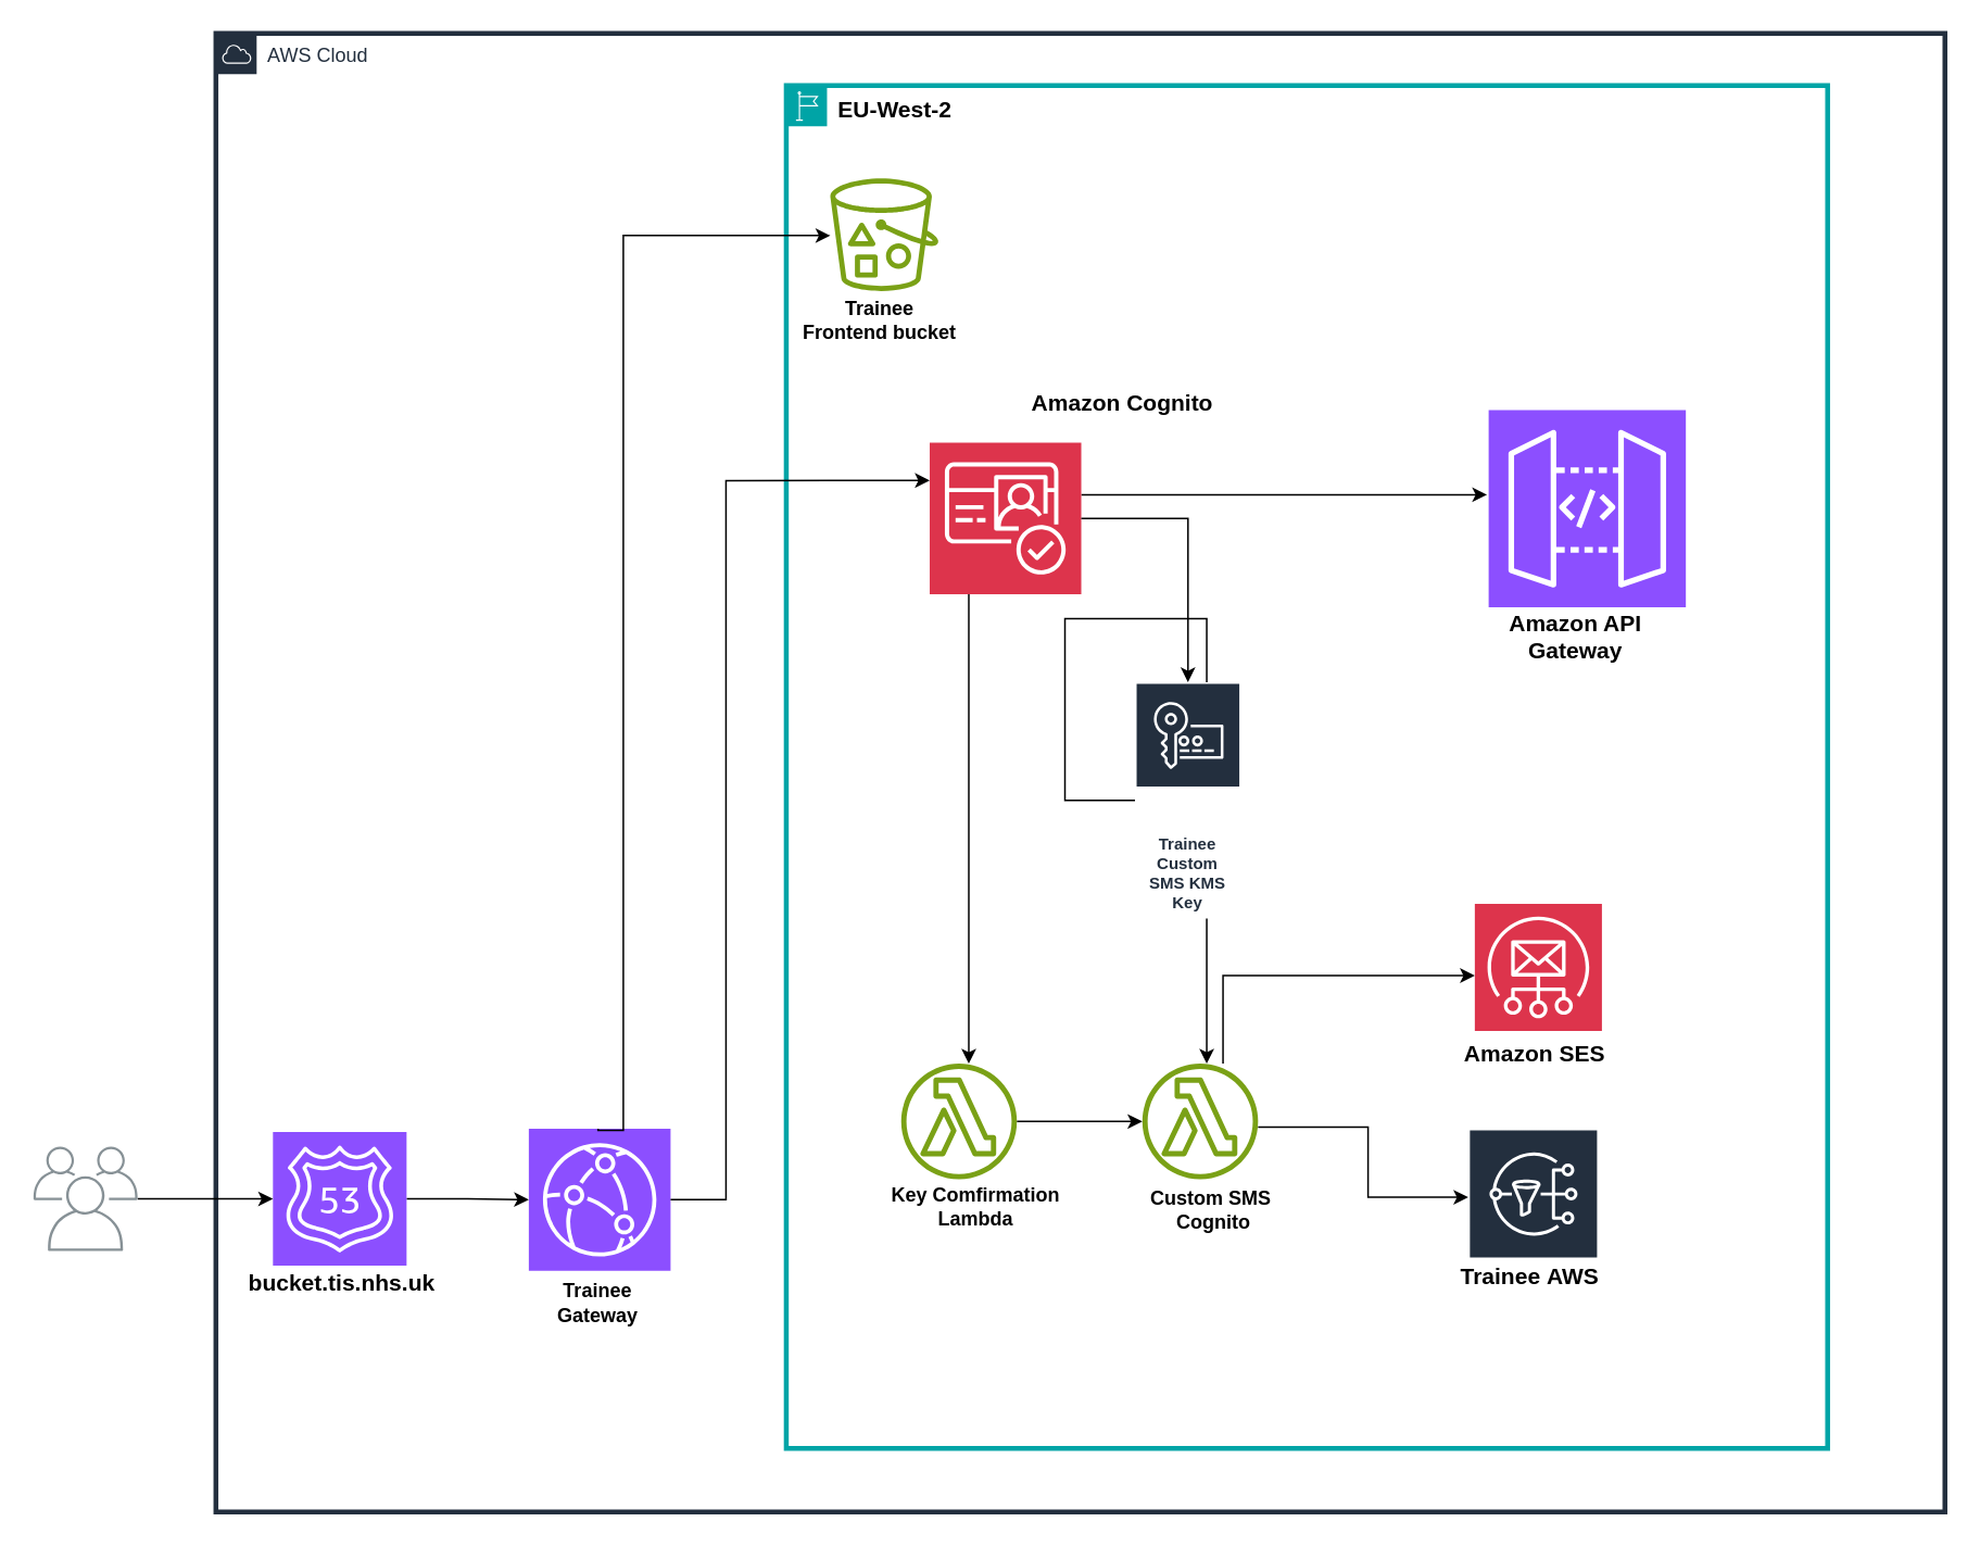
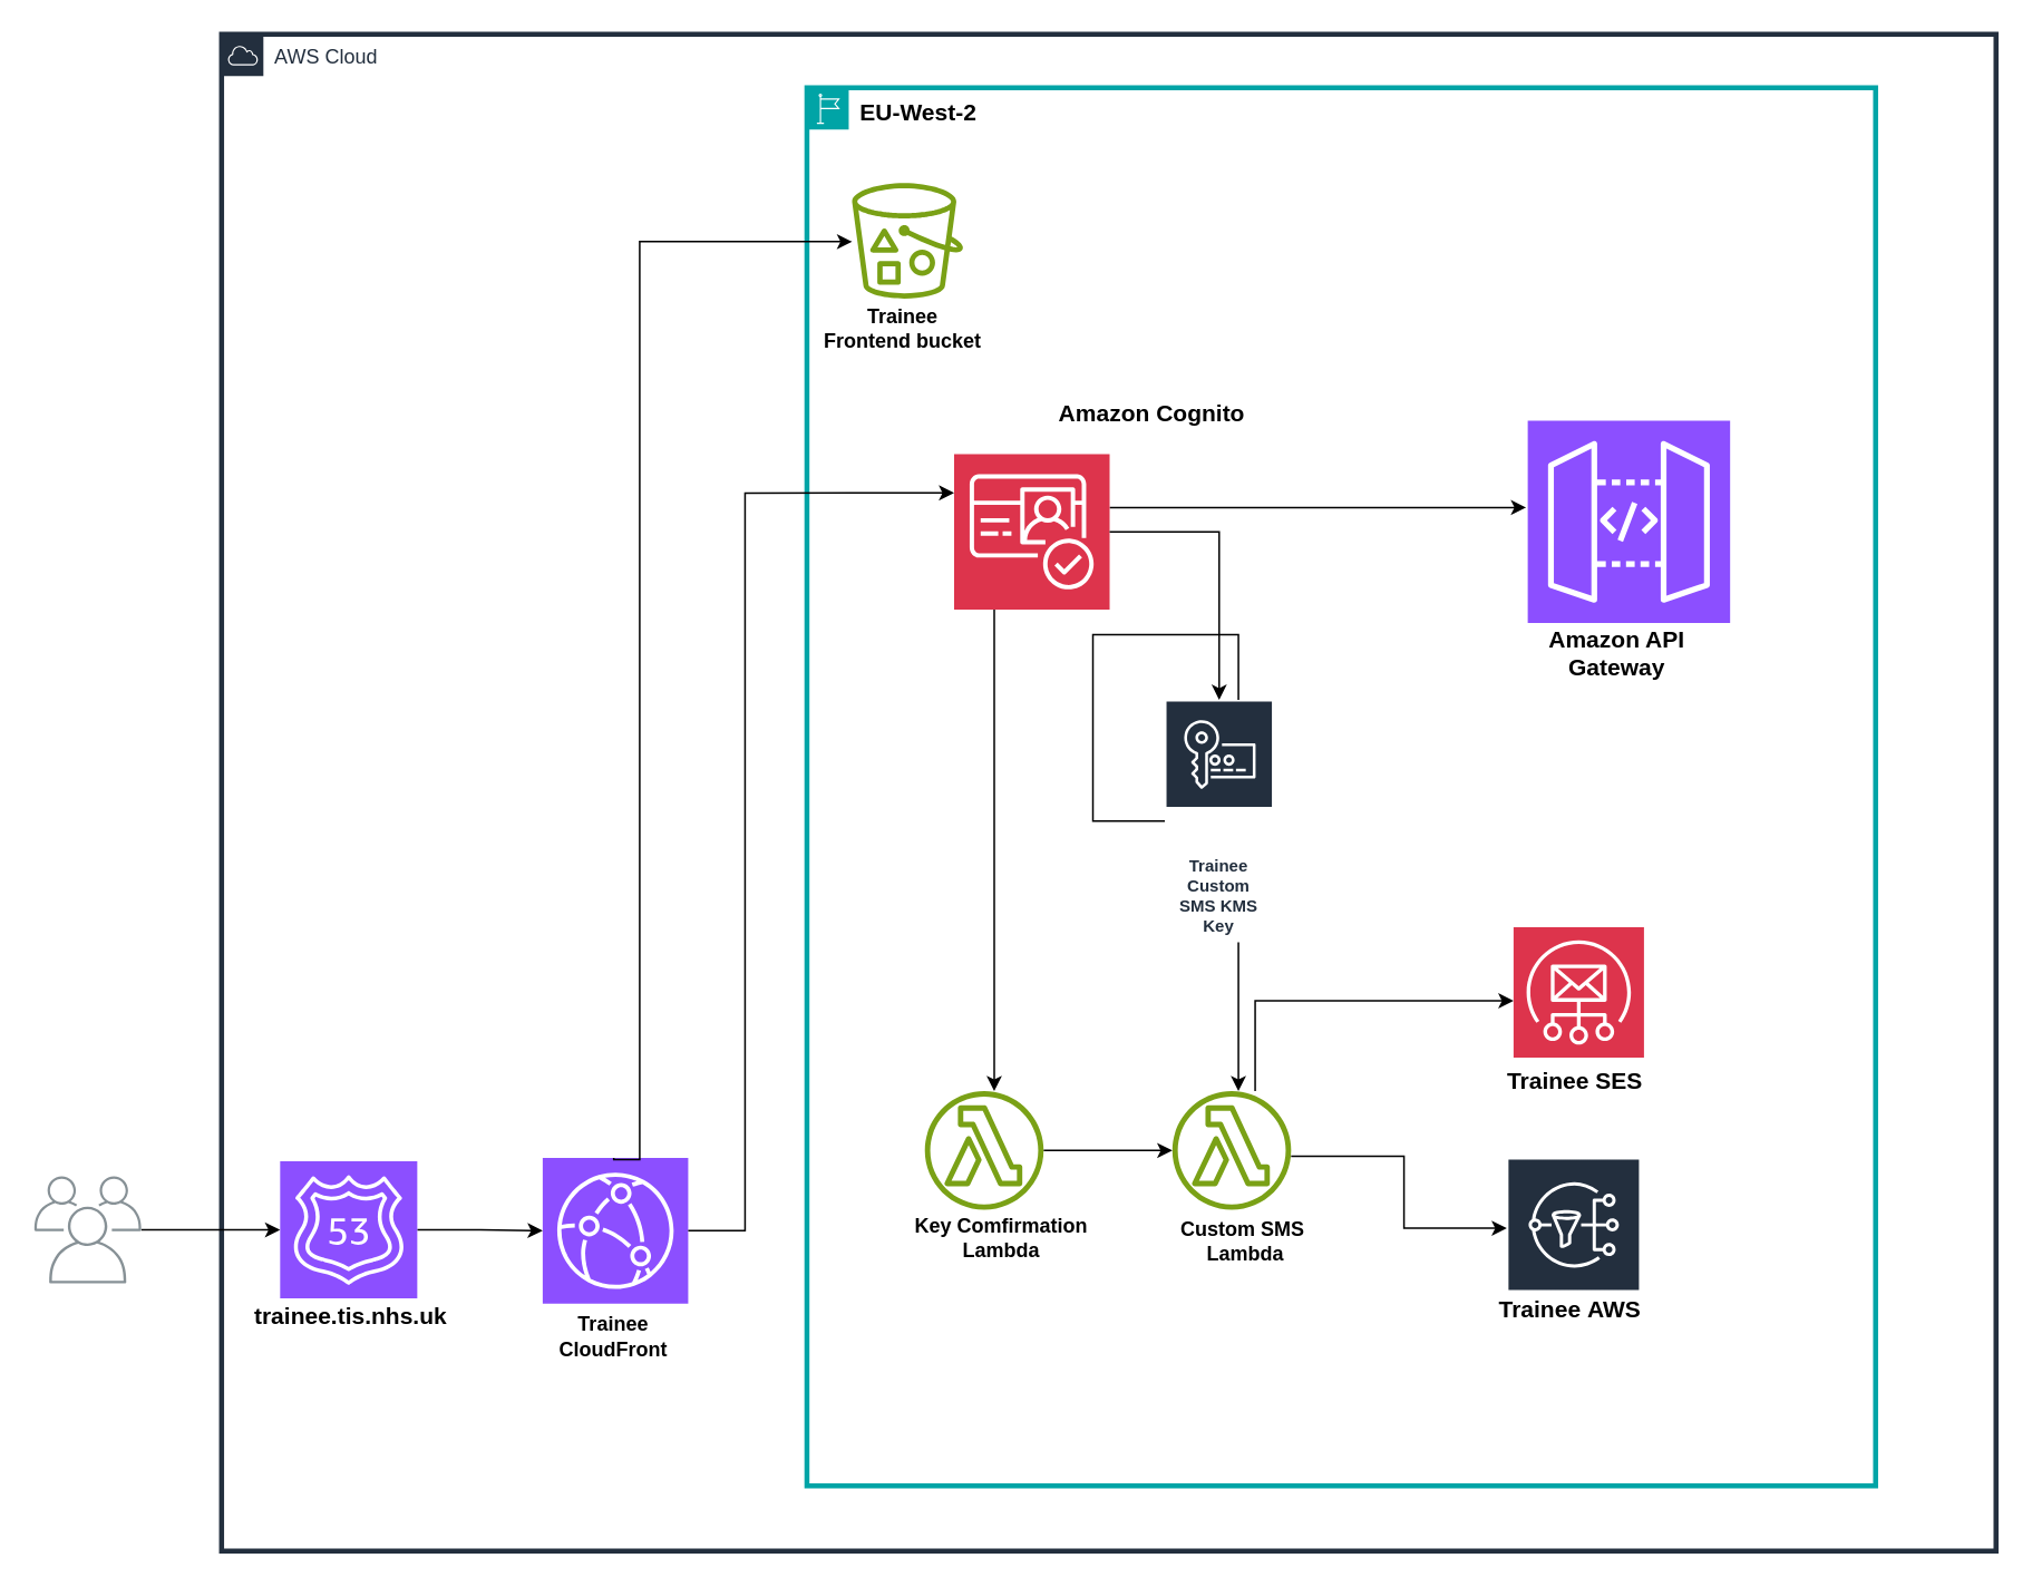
- <mxCell id="19" value="&lt;b&gt;&lt;font style=&quot;font-size: 14px;&quot;&gt;Amazon SES&lt;/font&gt;&lt;/b&gt;" style="text;html=1;align=center;verticalAlign=middle;resizable=0;points=[];autosize=1;strokeColor=none;fillColor=none;" parent="3" vertex="1"><mxGeometry x="409" y="579" width="99" height="29" as="geometry" /></mxCell>
+ <mxCell id="19" value="&lt;b&gt;&lt;font style=&quot;font-size: 14px;&quot;&gt;Trainee SES&lt;/font&gt;&lt;/b&gt;" style="text;html=1;align=center;verticalAlign=middle;resizable=0;points=[];autosize=1;strokeColor=none;fillColor=none;" parent="3" vertex="1"><mxGeometry x="409" y="579" width="99" height="29" as="geometry" /></mxCell>
- <mxCell id="15" value="&lt;b style=&quot;&quot;&gt;&lt;font style=&quot;font-size: 12px;&quot;&gt;Custom SMS&amp;nbsp;&lt;br&gt;Cognito&lt;/font&gt;&lt;/b&gt;" style="text;html=1;align=center;verticalAlign=middle;resizable=0;points=[];autosize=1;strokeColor=none;fillColor=none;" parent="3" vertex="1"><mxGeometry x="214" y="669.5" width="95" height="41" as="geometry" /></mxCell>
+ <mxCell id="15" value="&lt;b style=&quot;&quot;&gt;&lt;font style=&quot;font-size: 12px;&quot;&gt;Custom SMS&amp;nbsp;&lt;br&gt;Lambda&lt;/font&gt;&lt;/b&gt;" style="text;html=1;align=center;verticalAlign=middle;resizable=0;points=[];autosize=1;strokeColor=none;fillColor=none;" parent="3" vertex="1"><mxGeometry x="214" y="669.5" width="95" height="41" as="geometry" /></mxCell>
- <mxCell id="30" value="&lt;b style=&quot;&quot;&gt;&lt;font style=&quot;font-size: 14px;&quot;&gt;bucket.tis.nhs.uk&lt;/font&gt;&lt;/b&gt;" style="text;html=1;align=center;verticalAlign=middle;resizable=0;points=[];autosize=1;strokeColor=none;fillColor=none;" parent="2" vertex="1"><mxGeometry x="10" y="752" width="133" height="29" as="geometry" /></mxCell>
+ <mxCell id="30" value="&lt;b style=&quot;&quot;&gt;&lt;font style=&quot;font-size: 14px;&quot;&gt;trainee.tis.nhs.uk&lt;/font&gt;&lt;/b&gt;" style="text;html=1;align=center;verticalAlign=middle;resizable=0;points=[];autosize=1;strokeColor=none;fillColor=none;" parent="2" vertex="1"><mxGeometry x="10" y="752" width="133" height="29" as="geometry" /></mxCell>
- <mxCell id="27" value="&lt;b&gt;&lt;font style=&quot;font-size: 12px;&quot;&gt;Trainee&lt;br&gt;Gateway&lt;/font&gt;&lt;/b&gt;" style="text;html=1;align=center;verticalAlign=middle;resizable=0;points=[];autosize=1;strokeColor=none;fillColor=none;" parent="2" vertex="1"><mxGeometry x="192" y="758" width="83" height="41" as="geometry" /></mxCell>
+ <mxCell id="27" value="&lt;b&gt;&lt;font style=&quot;font-size: 12px;&quot;&gt;Trainee&lt;br&gt;CloudFront&lt;/font&gt;&lt;/b&gt;" style="text;html=1;align=center;verticalAlign=middle;resizable=0;points=[];autosize=1;strokeColor=none;fillColor=none;" parent="2" vertex="1"><mxGeometry x="192" y="758" width="83" height="41" as="geometry" /></mxCell>
